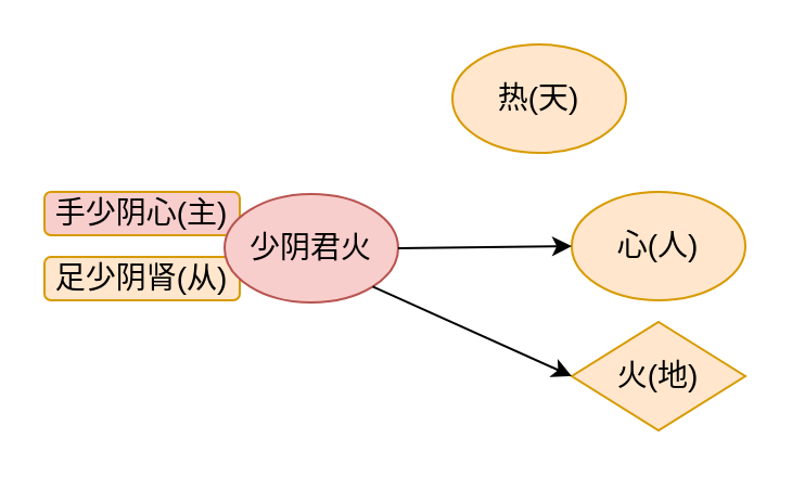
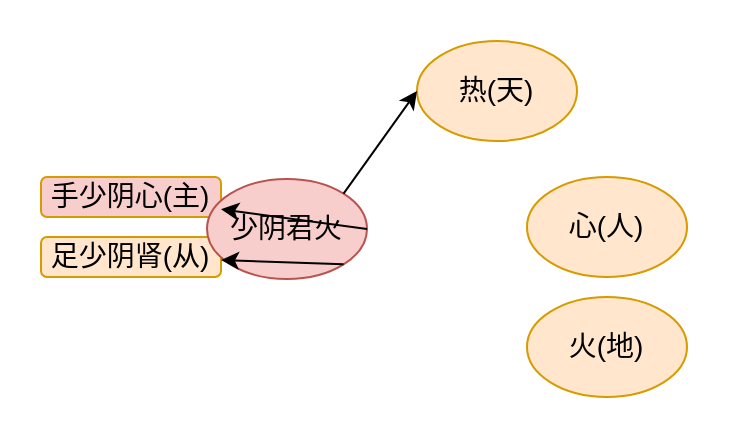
+ <mxCell id="8" value="" style="endArrow=classic;html=1;rounded=0;entryX=0;entryY=0.5;entryDx=0;entryDy=0;exitX=1;exitY=0;exitDx=0;exitDy=0;" edge="1" parent="1" source="4" target="5"><mxGeometry width="50" height="50" relative="1" as="geometry"><mxPoint x="173" y="108" as="sourcePoint" /><mxPoint x="223" y="58" as="targetPoint" /></mxGeometry></mxCell>
- <mxCell id="9" value="" style="endArrow=classic;html=1;rounded=0;entryX=0;entryY=0.5;entryDx=0;entryDy=0;exitX=1;exitY=0.5;exitDx=0;exitDy=0;" edge="1" parent="1" source="4" target="7"><mxGeometry width="50" height="50" relative="1" as="geometry"><mxPoint x="363" y="118" as="sourcePoint" /><mxPoint x="413" y="68" as="targetPoint" /></mxGeometry></mxCell>
+ <mxCell id="9" value="" style="endArrow=classic;html=1;rounded=0;exitX=1;exitY=0.5;exitDx=0;exitDy=0;" edge="1" parent="1" source="4" target="3"><mxGeometry width="50" height="50" relative="1" as="geometry"><mxPoint x="363" y="118" as="sourcePoint" /><mxPoint x="413" y="68" as="targetPoint" /></mxGeometry></mxCell>
- <mxCell id="10" value="" style="endArrow=classic;html=1;rounded=0;entryX=0;entryY=0.5;entryDx=0;entryDy=0;exitX=1;exitY=1;exitDx=0;exitDy=0;" edge="1" parent="1" source="4" target="6"><mxGeometry width="50" height="50" relative="1" as="geometry"><mxPoint x="363" y="118" as="sourcePoint" /><mxPoint x="413" y="68" as="targetPoint" /></mxGeometry></mxCell>
+ <mxCell id="10" value="" style="endArrow=classic;html=1;rounded=0;exitX=1;exitY=1;exitDx=0;exitDy=0;" edge="1" parent="1" source="4" target="2"><mxGeometry width="50" height="50" relative="1" as="geometry"><mxPoint x="363" y="118" as="sourcePoint" /><mxPoint x="413" y="68" as="targetPoint" /></mxGeometry></mxCell>
- <mxCell id="6" value="火(地)" style="rhombus;whiteSpace=wrap;html=1;fontSize=14;fillColor=#ffe6cc;strokeColor=#d79b00;" vertex="1" parent="1"><mxGeometry x="263" y="148" width="80" height="50" as="geometry" /></mxCell>
+ <mxCell id="6" value="火(地)" style="ellipse;whiteSpace=wrap;html=1;fontSize=14;fillColor=#ffe6cc;strokeColor=#d79b00;" vertex="1" parent="1"><mxGeometry x="263" y="148" width="80" height="50" as="geometry" /></mxCell>
